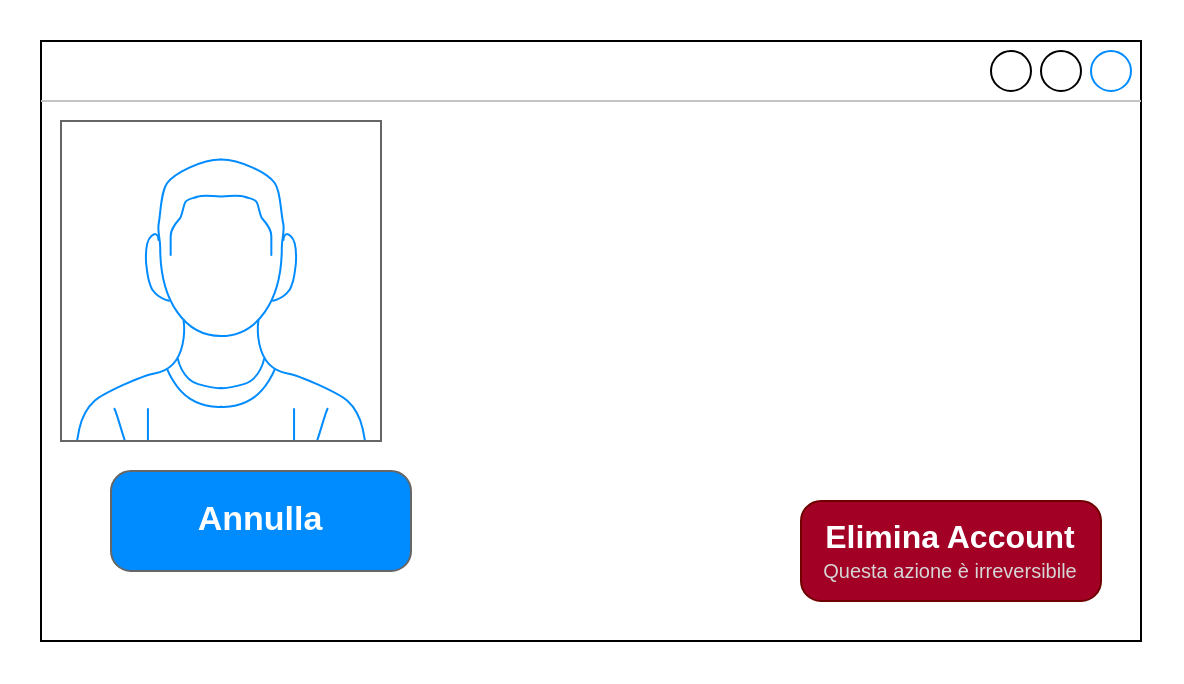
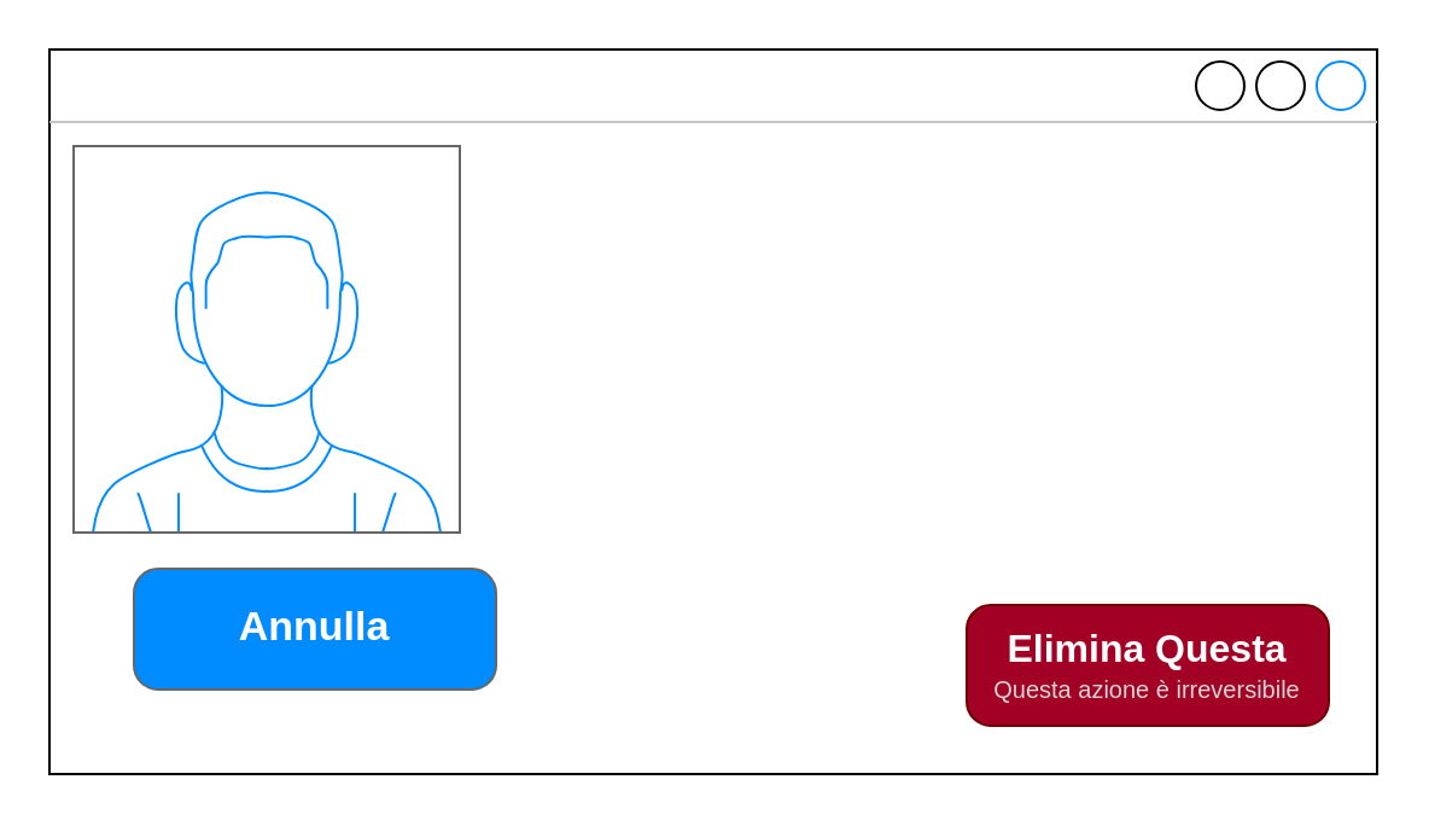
- <mxCell id="6" value="Elimina Account" style="strokeWidth=1;shadow=0;dashed=0;align=center;html=1;shape=mxgraph.mockup.anchor;fontSize=16;fontColor=#ffffff;fontStyle=1;whiteSpace=wrap;" vertex="1" parent="5"><mxGeometry y="8" width="150" height="20" as="geometry" /></mxCell>
+ <mxCell id="6" value="Elimina Questa" style="strokeWidth=1;shadow=0;dashed=0;align=center;html=1;shape=mxgraph.mockup.anchor;fontSize=16;fontColor=#ffffff;fontStyle=1;whiteSpace=wrap;" vertex="1" parent="5"><mxGeometry y="8" width="150" height="20" as="geometry" /></mxCell>
